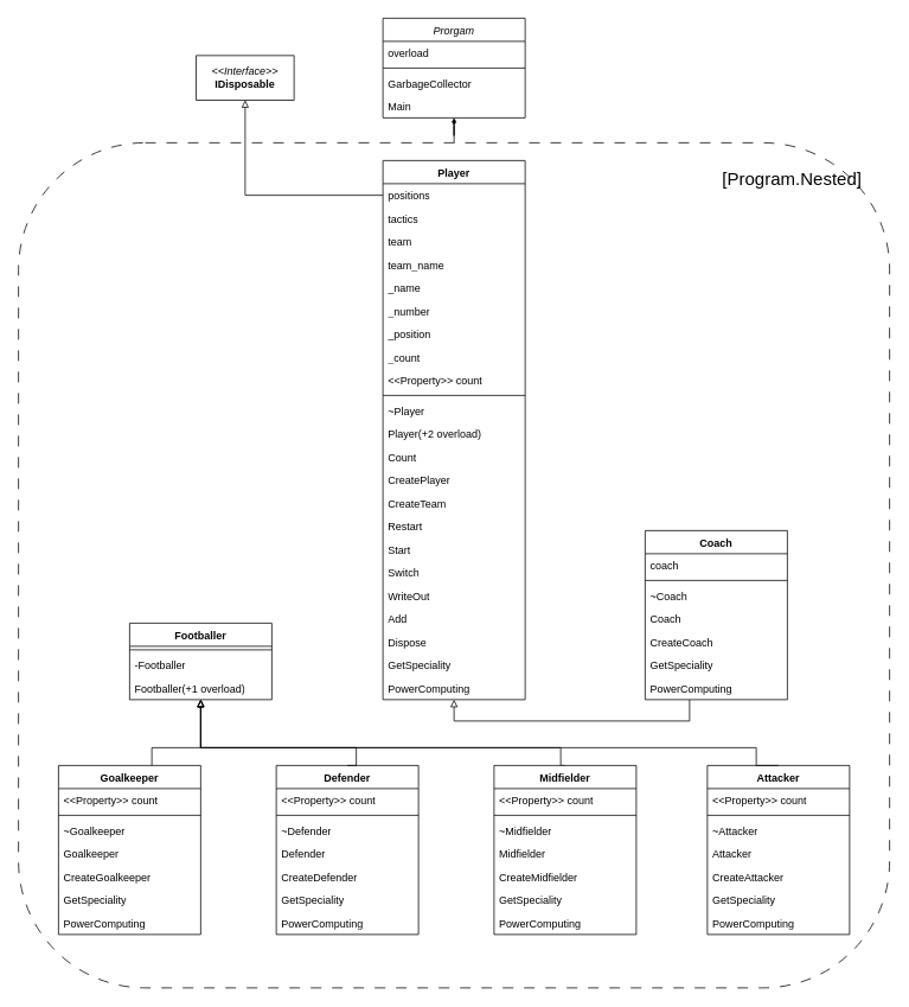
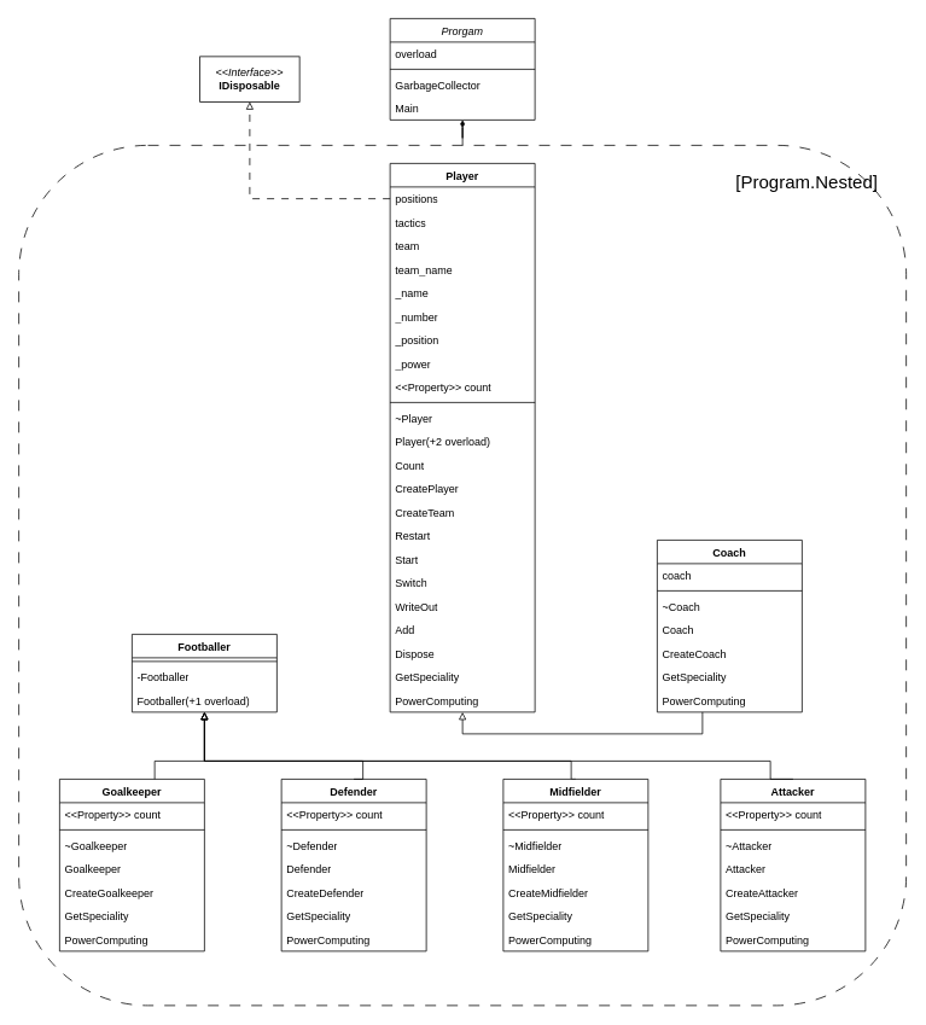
- <mxCell id="33" style="edgeStyle=orthogonalEdgeStyle;rounded=0;orthogonalLoop=1;jettySize=auto;html=1;exitX=0;exitY=0.5;exitDx=0;exitDy=0;endArrow=block;endFill=0;dashed=0;dashPattern=8 8;" edge="1" parent="1" source="10" target="83"><mxGeometry relative="1" as="geometry" /></mxCell>
+ <mxCell id="33" style="edgeStyle=orthogonalEdgeStyle;rounded=0;orthogonalLoop=1;jettySize=auto;html=1;exitX=0;exitY=0.5;exitDx=0;exitDy=0;endArrow=block;endFill=0;dashed=1;dashPattern=8 8;" edge="1" parent="1" source="10" target="83"><mxGeometry relative="1" as="geometry" /></mxCell>
- <mxCell id="17" value="_count" style="text;strokeColor=none;fillColor=none;align=left;verticalAlign=top;spacingLeft=4;spacingRight=4;overflow=hidden;rotatable=0;points=[[0,0.5],[1,0.5]];portConstraint=eastwest;whiteSpace=wrap;html=1;" vertex="1" parent="9"><mxGeometry y="208" width="160" height="26" as="geometry" /></mxCell>
+ <mxCell id="17" value="_power" style="text;strokeColor=none;fillColor=none;align=left;verticalAlign=top;spacingLeft=4;spacingRight=4;overflow=hidden;rotatable=0;points=[[0,0.5],[1,0.5]];portConstraint=eastwest;whiteSpace=wrap;html=1;" vertex="1" parent="9"><mxGeometry y="208" width="160" height="26" as="geometry" /></mxCell>
